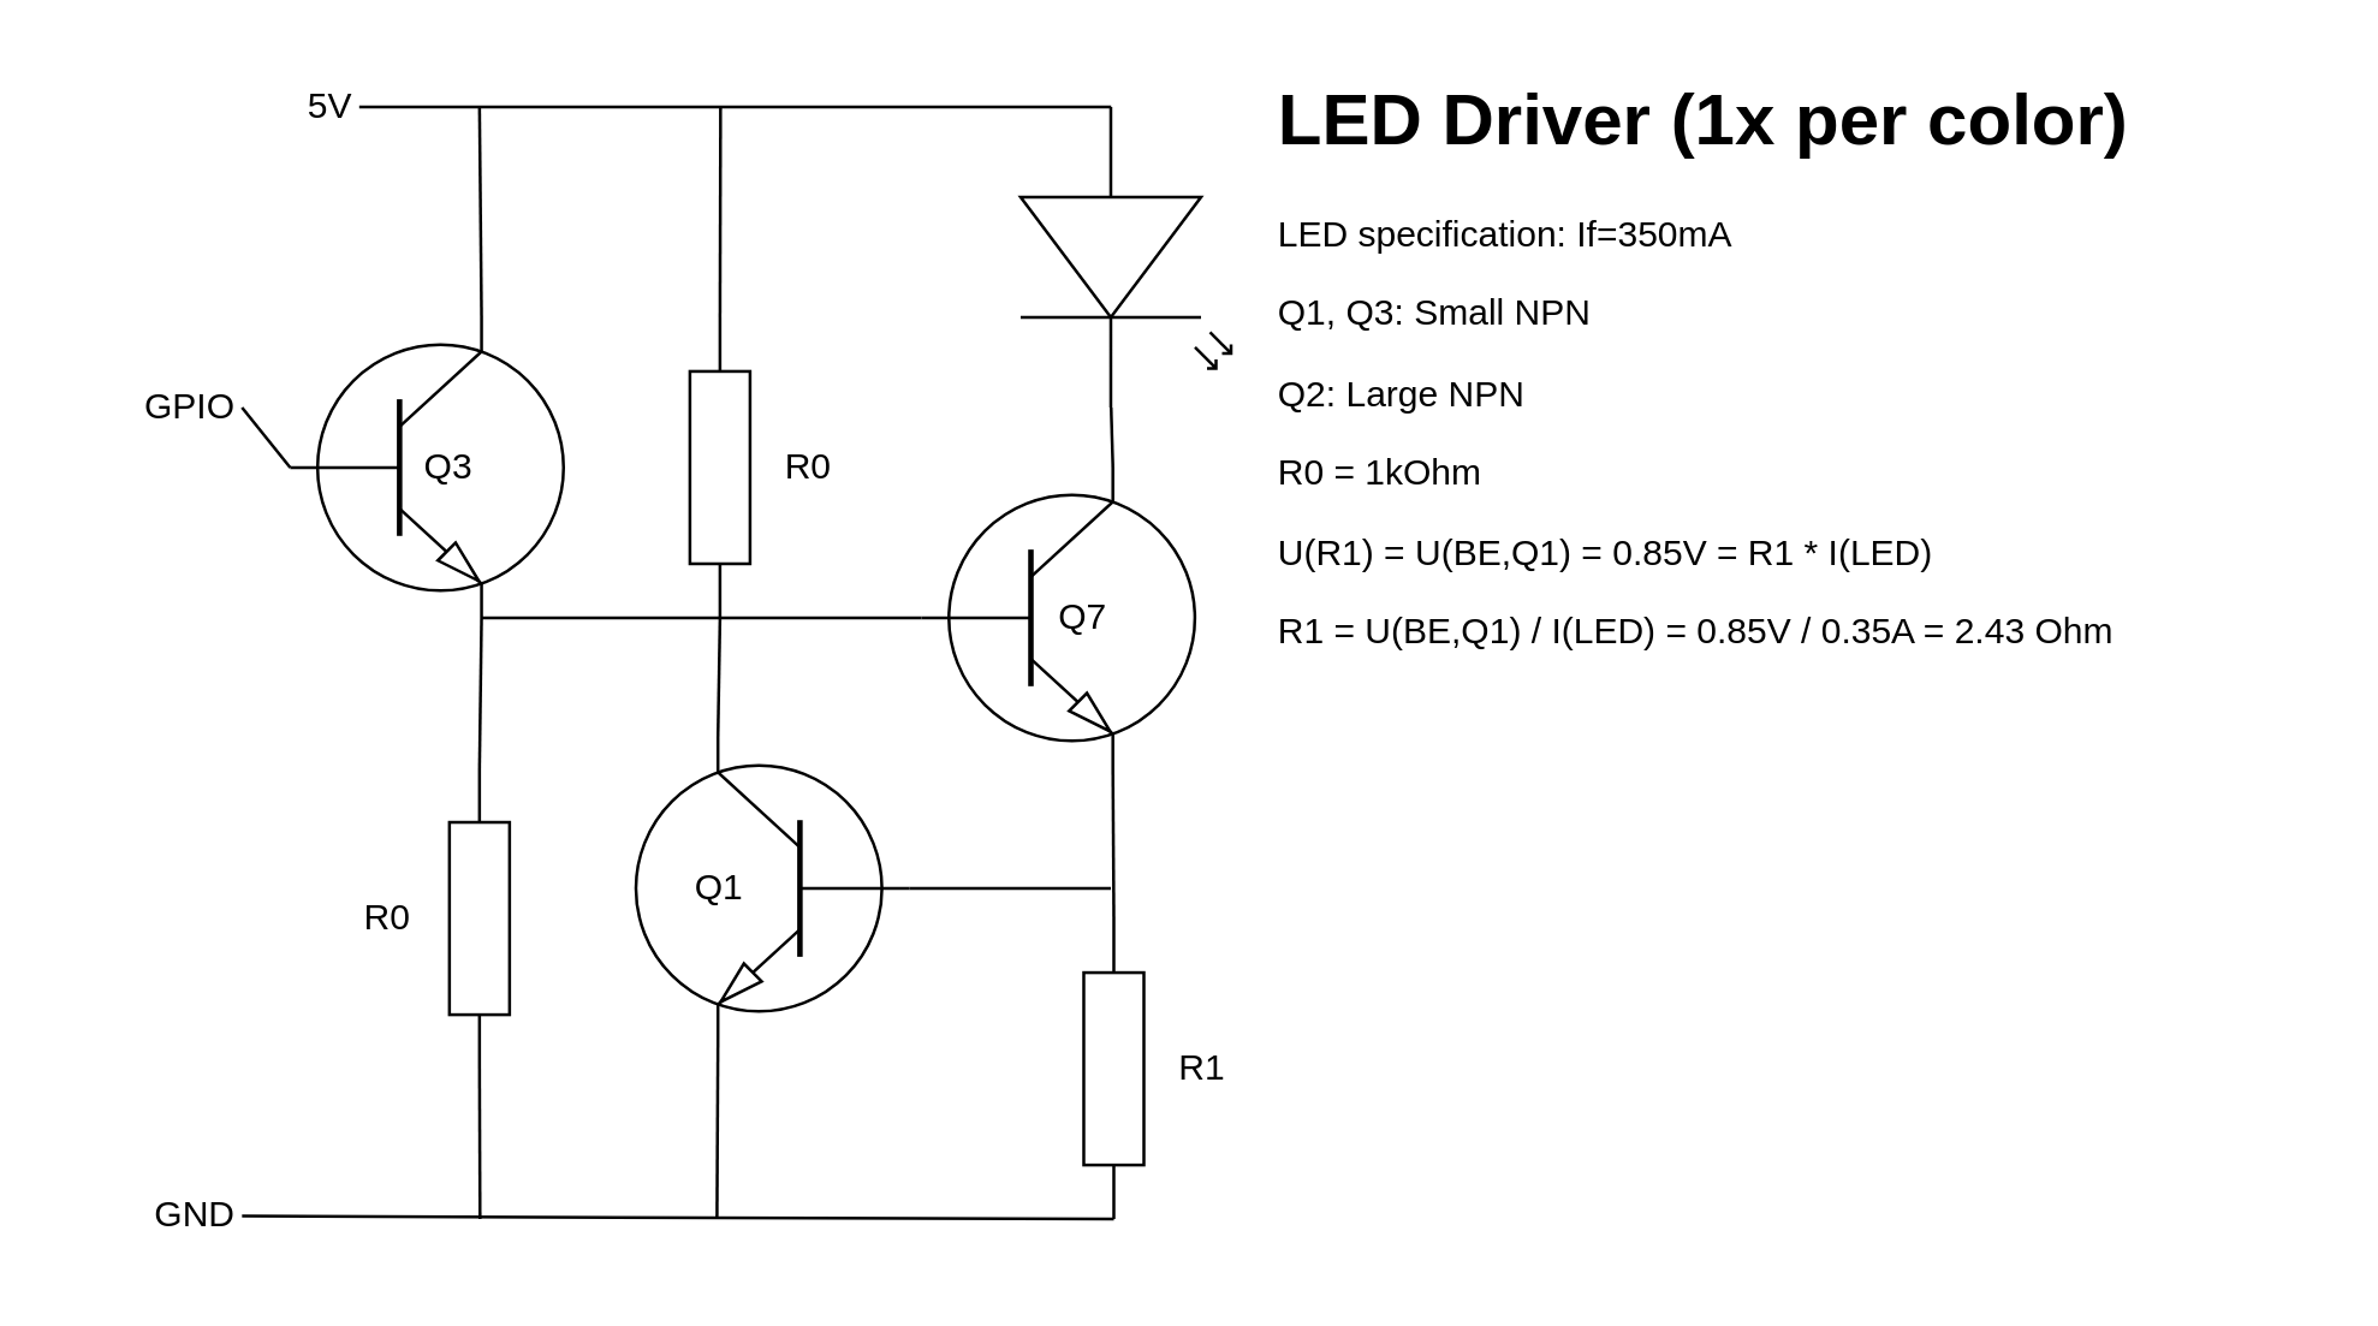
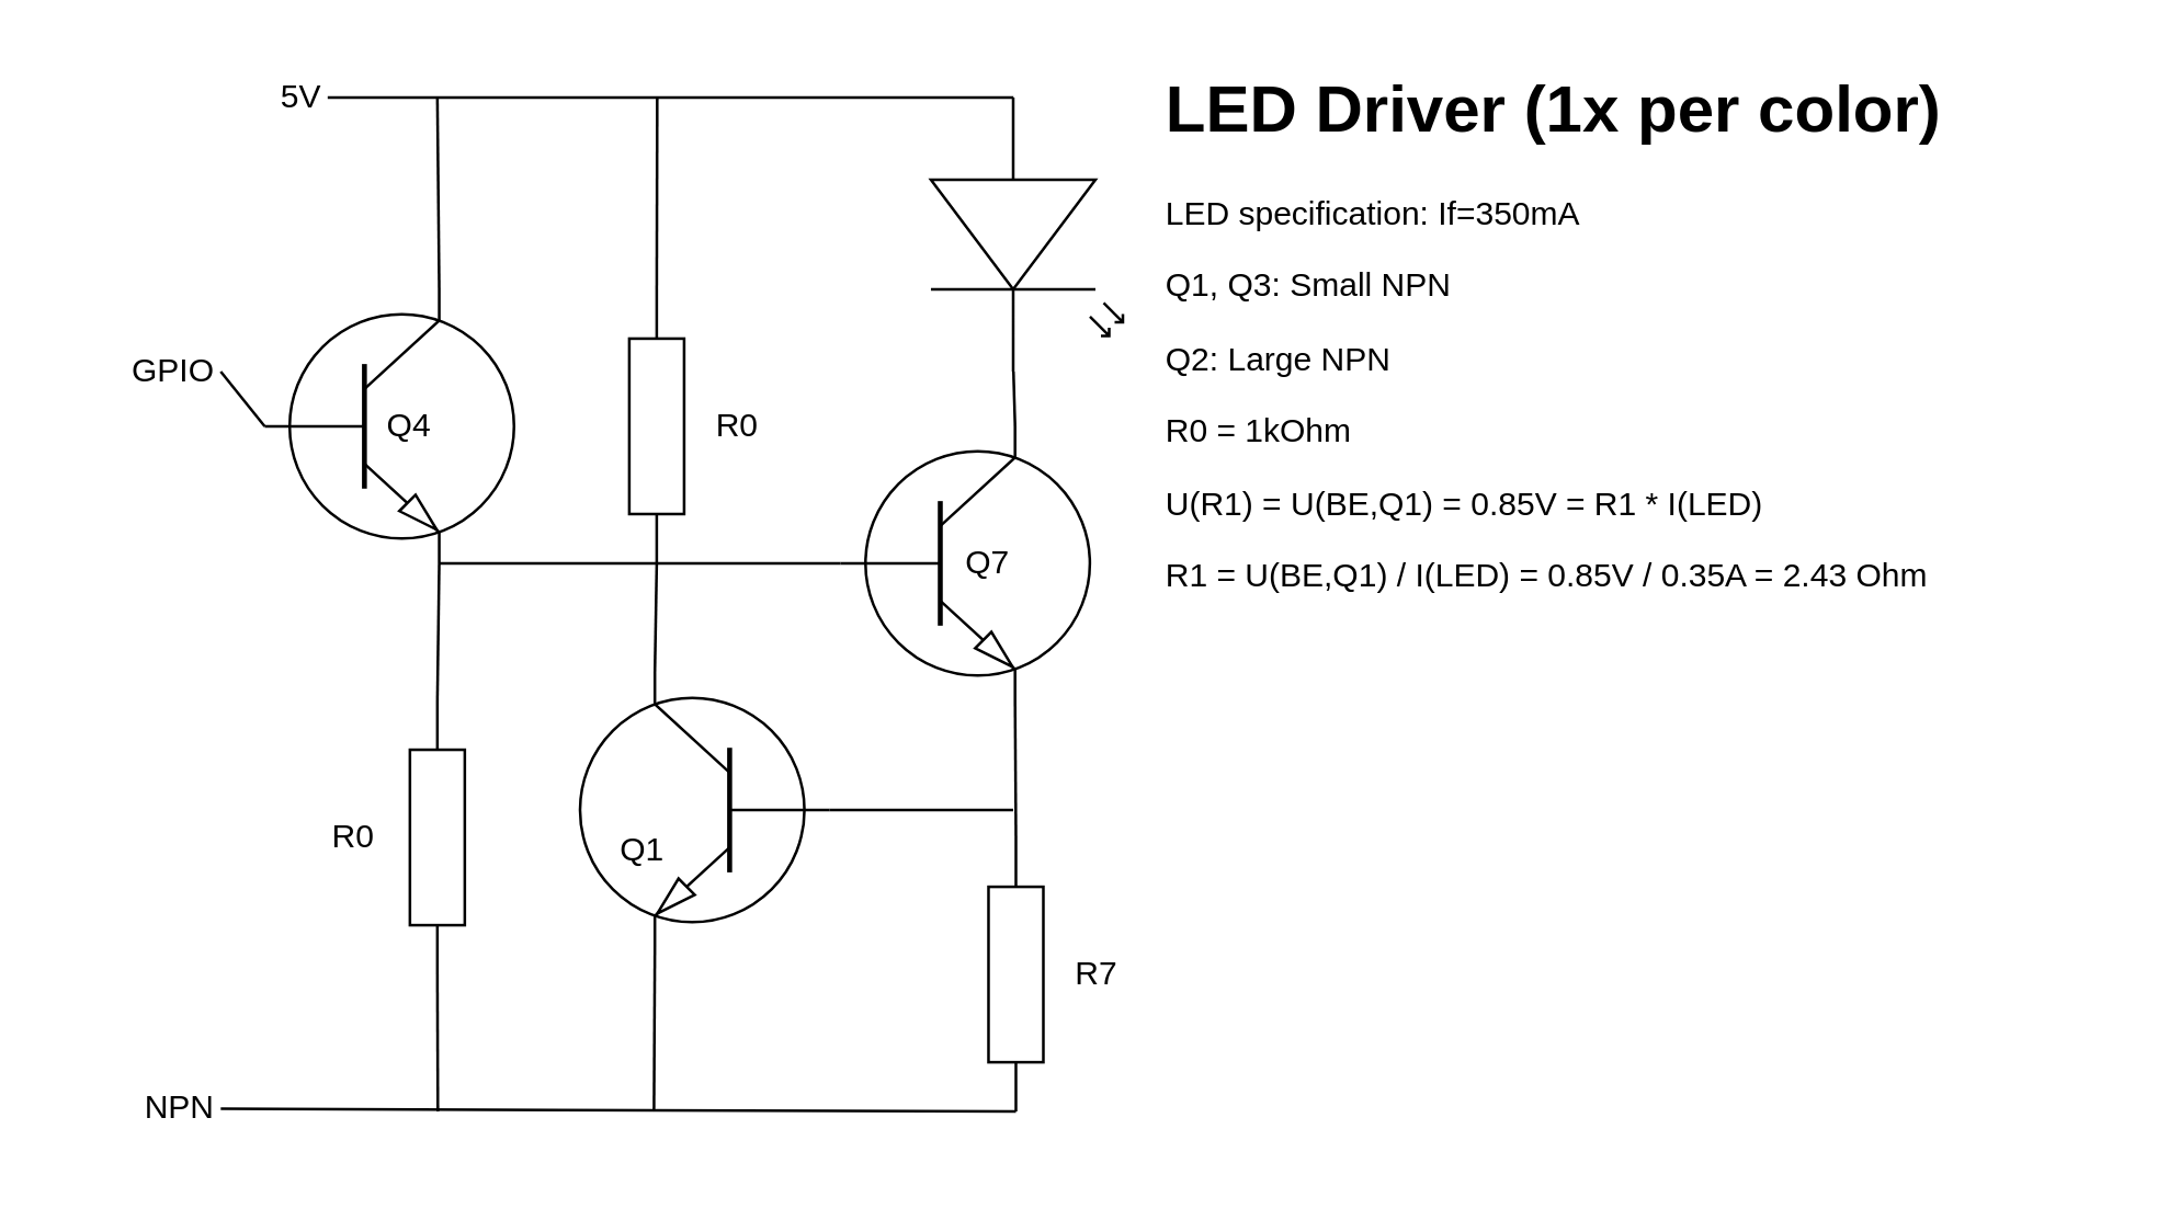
- <mxCell id="26" value="Q3" style="text;html=1;strokeColor=none;fillColor=none;align=left;verticalAlign=middle;whiteSpace=wrap;rounded=0;" parent="1" vertex="1"><mxGeometry x="139" y="140" width="60" height="30" as="geometry" /></mxCell>
+ <mxCell id="26" value="Q4" style="text;html=1;strokeColor=none;fillColor=none;align=left;verticalAlign=middle;whiteSpace=wrap;rounded=0;" parent="1" vertex="1"><mxGeometry x="139" y="140" width="60" height="30" as="geometry" /></mxCell>
- <mxCell id="27" value="Q1" style="text;html=1;strokeColor=none;fillColor=none;align=left;verticalAlign=middle;whiteSpace=wrap;rounded=0;" parent="1" vertex="1"><mxGeometry x="229" y="280" width="60" height="30" as="geometry" /></mxCell>
+ <mxCell id="27" value="Q1" style="text;html=1;strokeColor=none;fillColor=none;align=left;verticalAlign=middle;whiteSpace=wrap;rounded=0;" parent="1" vertex="1"><mxGeometry x="224" y="295" width="60" height="30" as="geometry" /></mxCell>
- <mxCell id="29" value="R1" style="text;html=1;strokeColor=none;fillColor=none;align=left;verticalAlign=middle;whiteSpace=wrap;rounded=0;" parent="1" vertex="1"><mxGeometry x="390" y="340" width="60" height="30" as="geometry" /></mxCell>
+ <mxCell id="29" value="R7" style="text;html=1;strokeColor=none;fillColor=none;align=left;verticalAlign=middle;whiteSpace=wrap;rounded=0;" parent="1" vertex="1"><mxGeometry x="390" y="340" width="60" height="30" as="geometry" /></mxCell>
- <mxCell id="25" value="GND" style="text;html=1;strokeColor=none;fillColor=none;align=right;verticalAlign=middle;whiteSpace=wrap;rounded=0;" parent="1" vertex="1"><mxGeometry x="20" y="389" width="60" height="30" as="geometry" /></mxCell>
+ <mxCell id="25" value="NPN" style="text;html=1;strokeColor=none;fillColor=none;align=right;verticalAlign=middle;whiteSpace=wrap;rounded=0;" parent="1" vertex="1"><mxGeometry x="20" y="389" width="60" height="30" as="geometry" /></mxCell>
